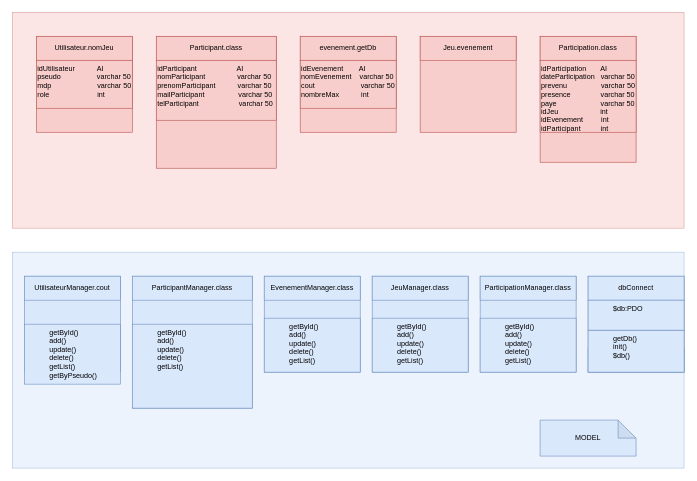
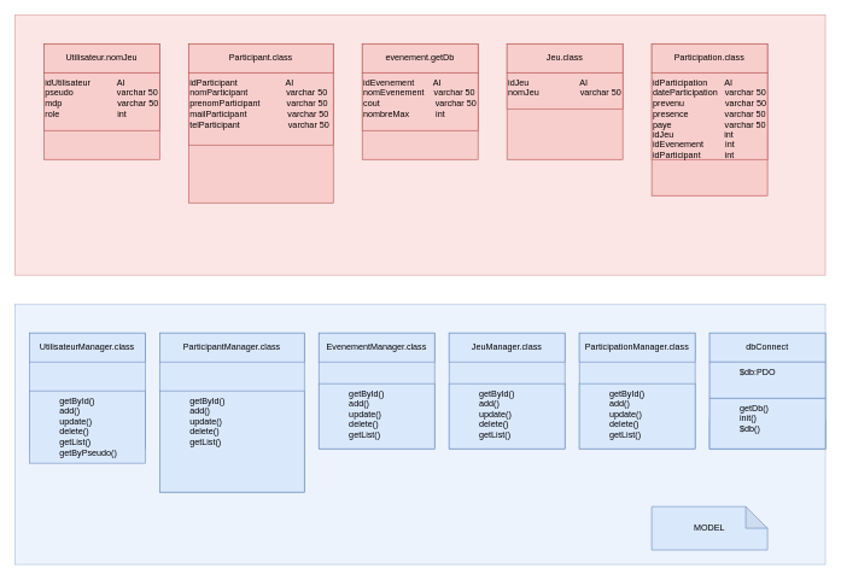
- <mxCell id="14" value="Jeu.evenement" style="rounded=0;whiteSpace=wrap;html=1;fillColor=#f8cecc;strokeColor=#b85450;" parent="1" vertex="1"><mxGeometry x="700" y="60" width="160" height="40" as="geometry" /></mxCell>
+ <mxCell id="14" value="Jeu.class" style="rounded=0;whiteSpace=wrap;html=1;fillColor=#f8cecc;strokeColor=#b85450;" parent="1" vertex="1"><mxGeometry x="700" y="60" width="160" height="40" as="geometry" /></mxCell>
+ <mxCell id="15" value="idJeu&amp;nbsp; &amp;nbsp; &amp;nbsp; &amp;nbsp; &amp;nbsp; &amp;nbsp; &amp;nbsp; &amp;nbsp; &amp;nbsp; &amp;nbsp; &amp;nbsp;AI&lt;br&gt;nomJeu&amp;nbsp; &amp;nbsp; &amp;nbsp; &amp;nbsp; &amp;nbsp; &amp;nbsp; &amp;nbsp; &amp;nbsp; &amp;nbsp;varchar 50" style="rounded=0;whiteSpace=wrap;html=1;fillColor=#f8cecc;strokeColor=#b85450;align=left;verticalAlign=top;" parent="1" vertex="1"><mxGeometry x="700" y="100" width="160" height="50" as="geometry" /></mxCell>
- <mxCell id="21" value="UtilisateurManager.cout" style="rounded=0;whiteSpace=wrap;html=1;fillColor=#dae8fc;strokeColor=#6c8ebf;" parent="1" vertex="1"><mxGeometry x="40" y="460" width="160" height="40" as="geometry" /></mxCell>
+ <mxCell id="21" value="UtilisateurManager.class" style="rounded=0;whiteSpace=wrap;html=1;fillColor=#dae8fc;strokeColor=#6c8ebf;" parent="1" vertex="1"><mxGeometry x="40" y="460" width="160" height="40" as="geometry" /></mxCell>
